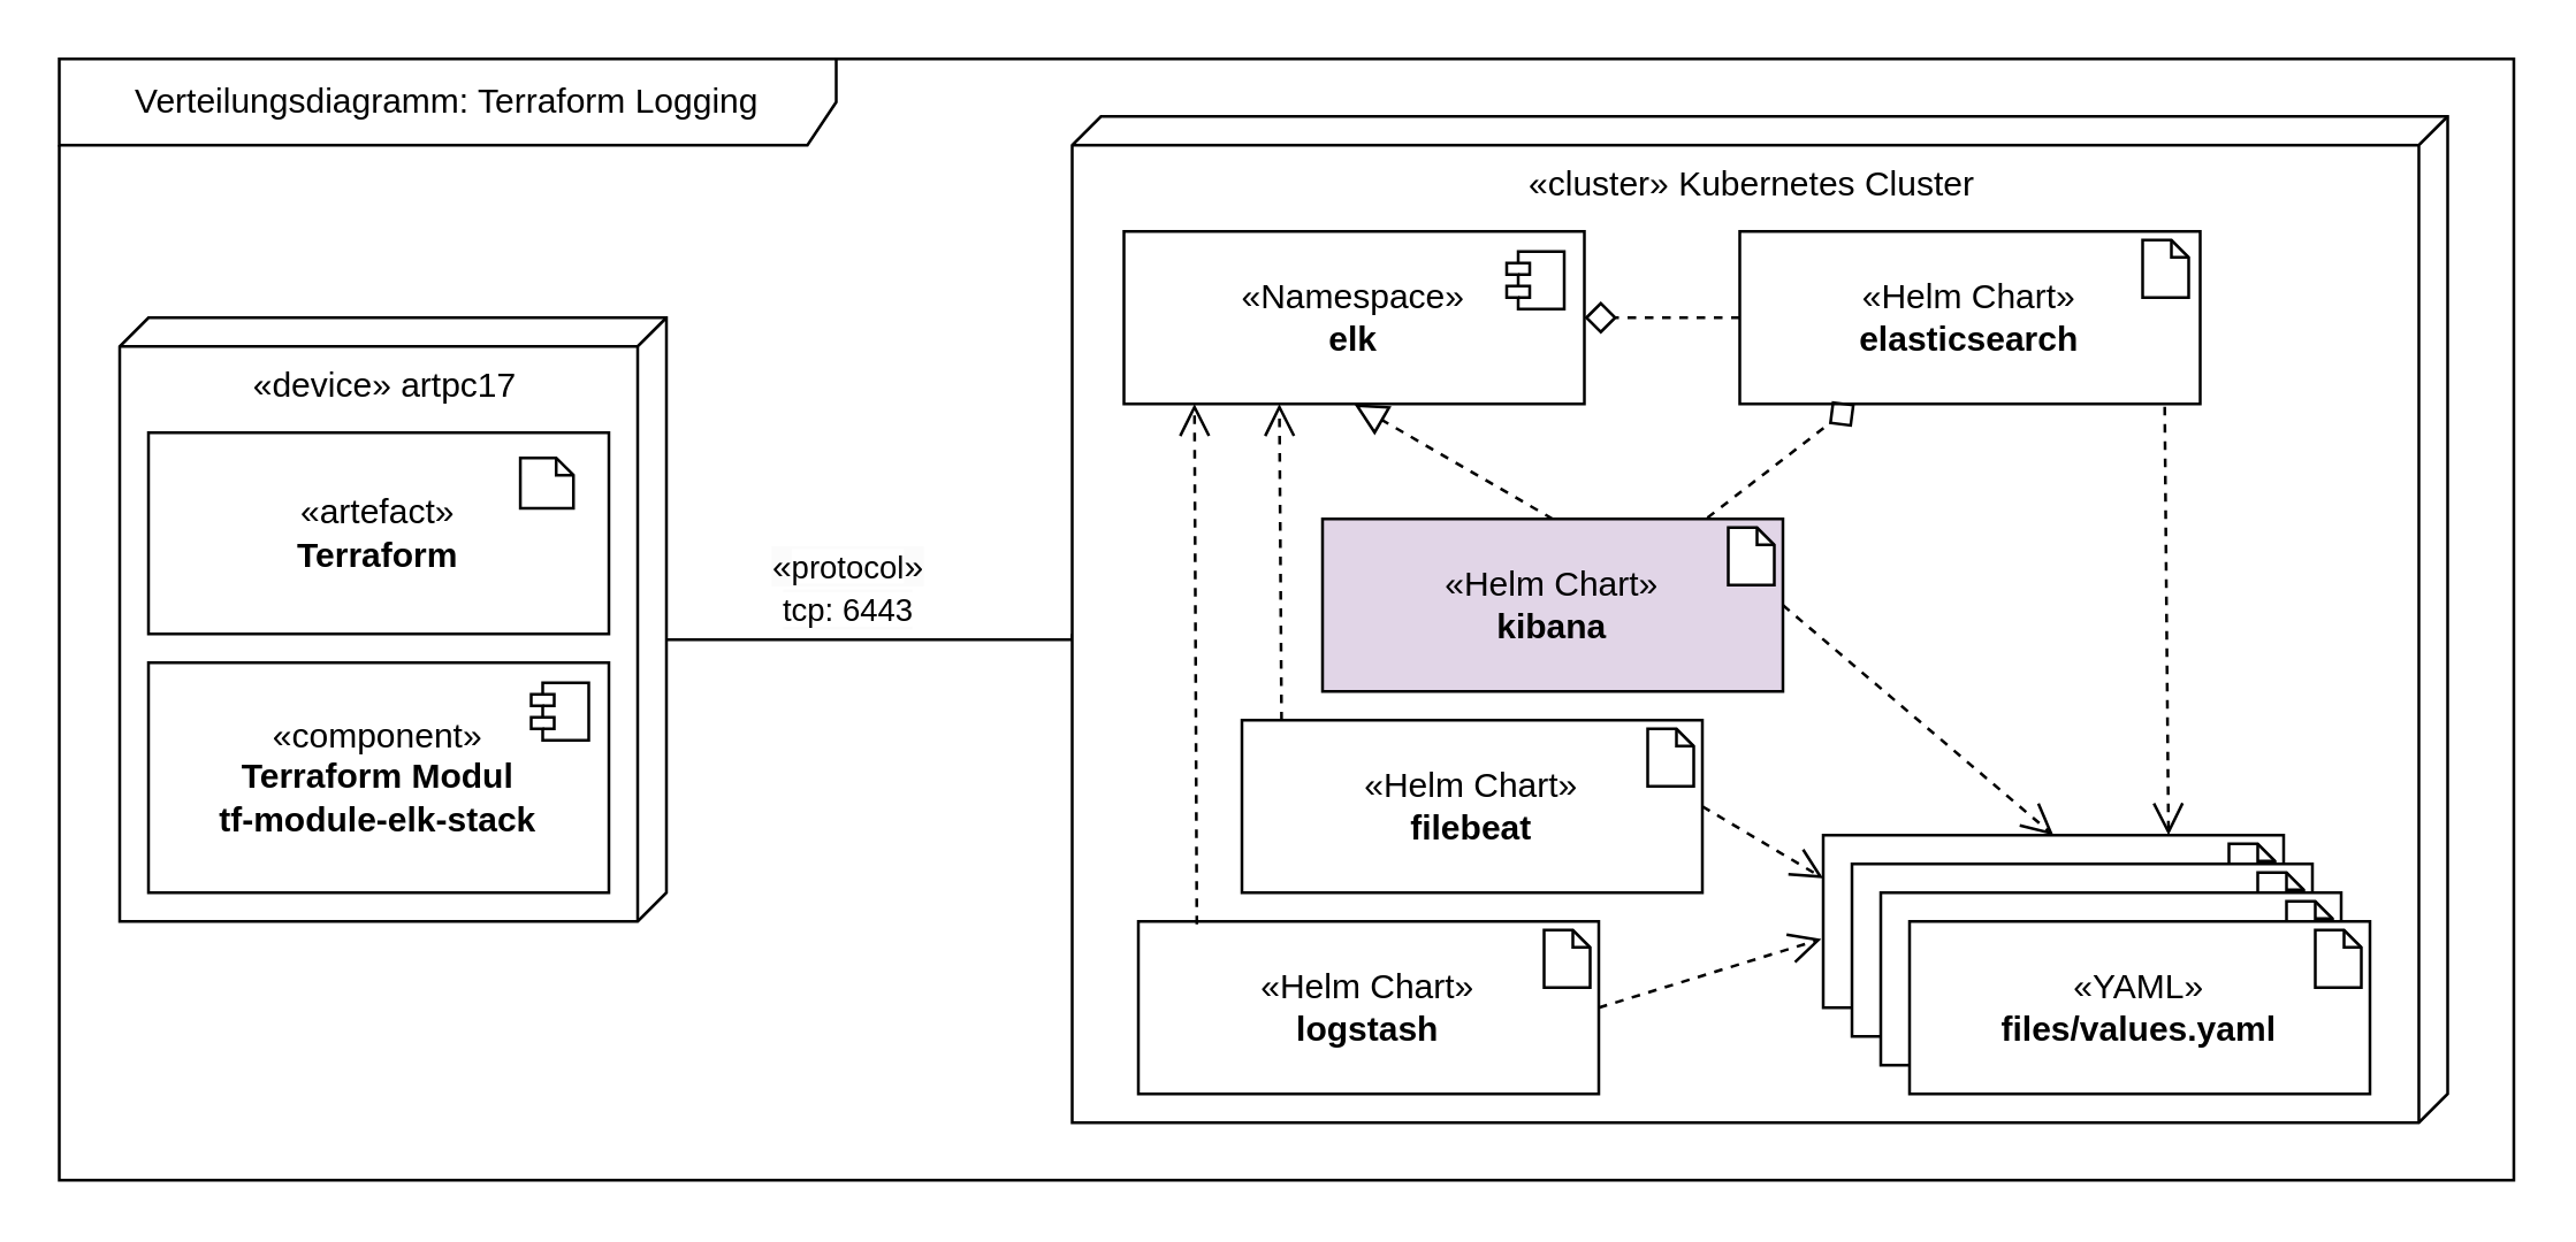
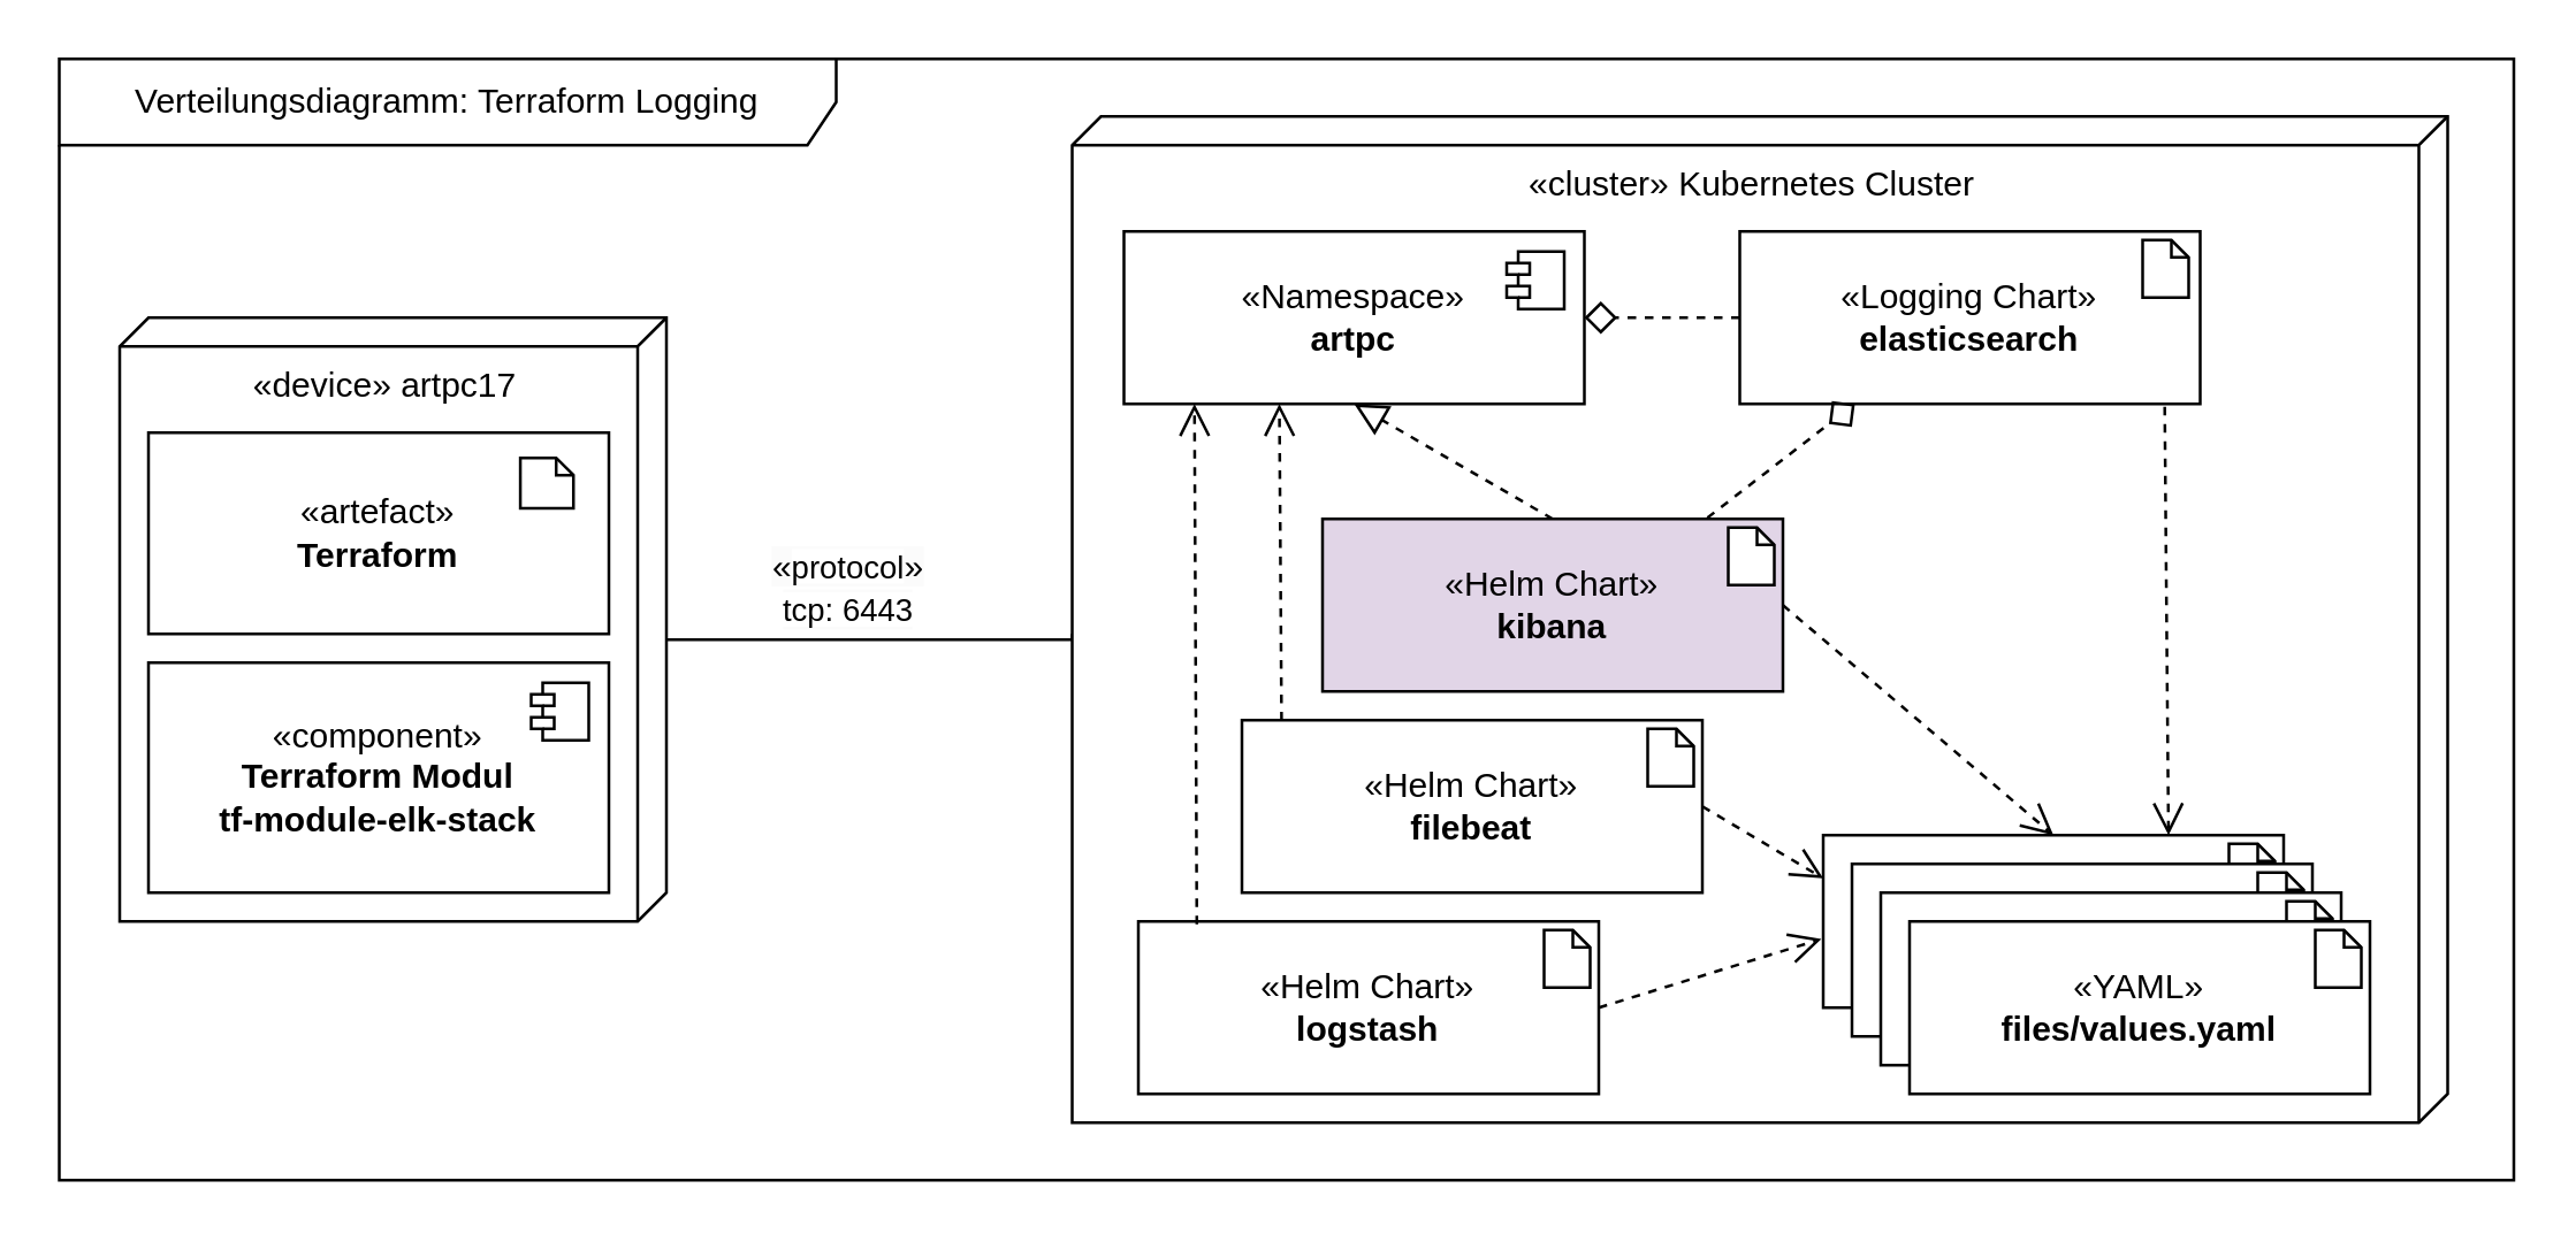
- <mxCell id="12" value="«Namespace»&lt;b&gt;&lt;br&gt;elk&lt;/b&gt;" style="html=1;dropTarget=0;whiteSpace=wrap;" parent="10" vertex="1"><mxGeometry x="370" y="60" width="160" height="60" as="geometry" /></mxCell>
+ <mxCell id="12" value="«Namespace»&lt;b&gt;&lt;br&gt;artpc&lt;/b&gt;" style="html=1;dropTarget=0;whiteSpace=wrap;" parent="10" vertex="1"><mxGeometry x="370" y="60" width="160" height="60" as="geometry" /></mxCell>
- <mxCell id="14" value="«Helm Chart»&lt;div&gt;&lt;b&gt;elasticsearch&lt;/b&gt;&lt;/div&gt;" style="html=1;dropTarget=0;whiteSpace=wrap;" parent="10" vertex="1"><mxGeometry x="584" y="60" width="160" height="60" as="geometry" /></mxCell>
+ <mxCell id="14" value="«Logging Chart»&lt;div&gt;&lt;b&gt;elasticsearch&lt;/b&gt;&lt;/div&gt;" style="html=1;dropTarget=0;whiteSpace=wrap;" parent="10" vertex="1"><mxGeometry x="584" y="60" width="160" height="60" as="geometry" /></mxCell>
